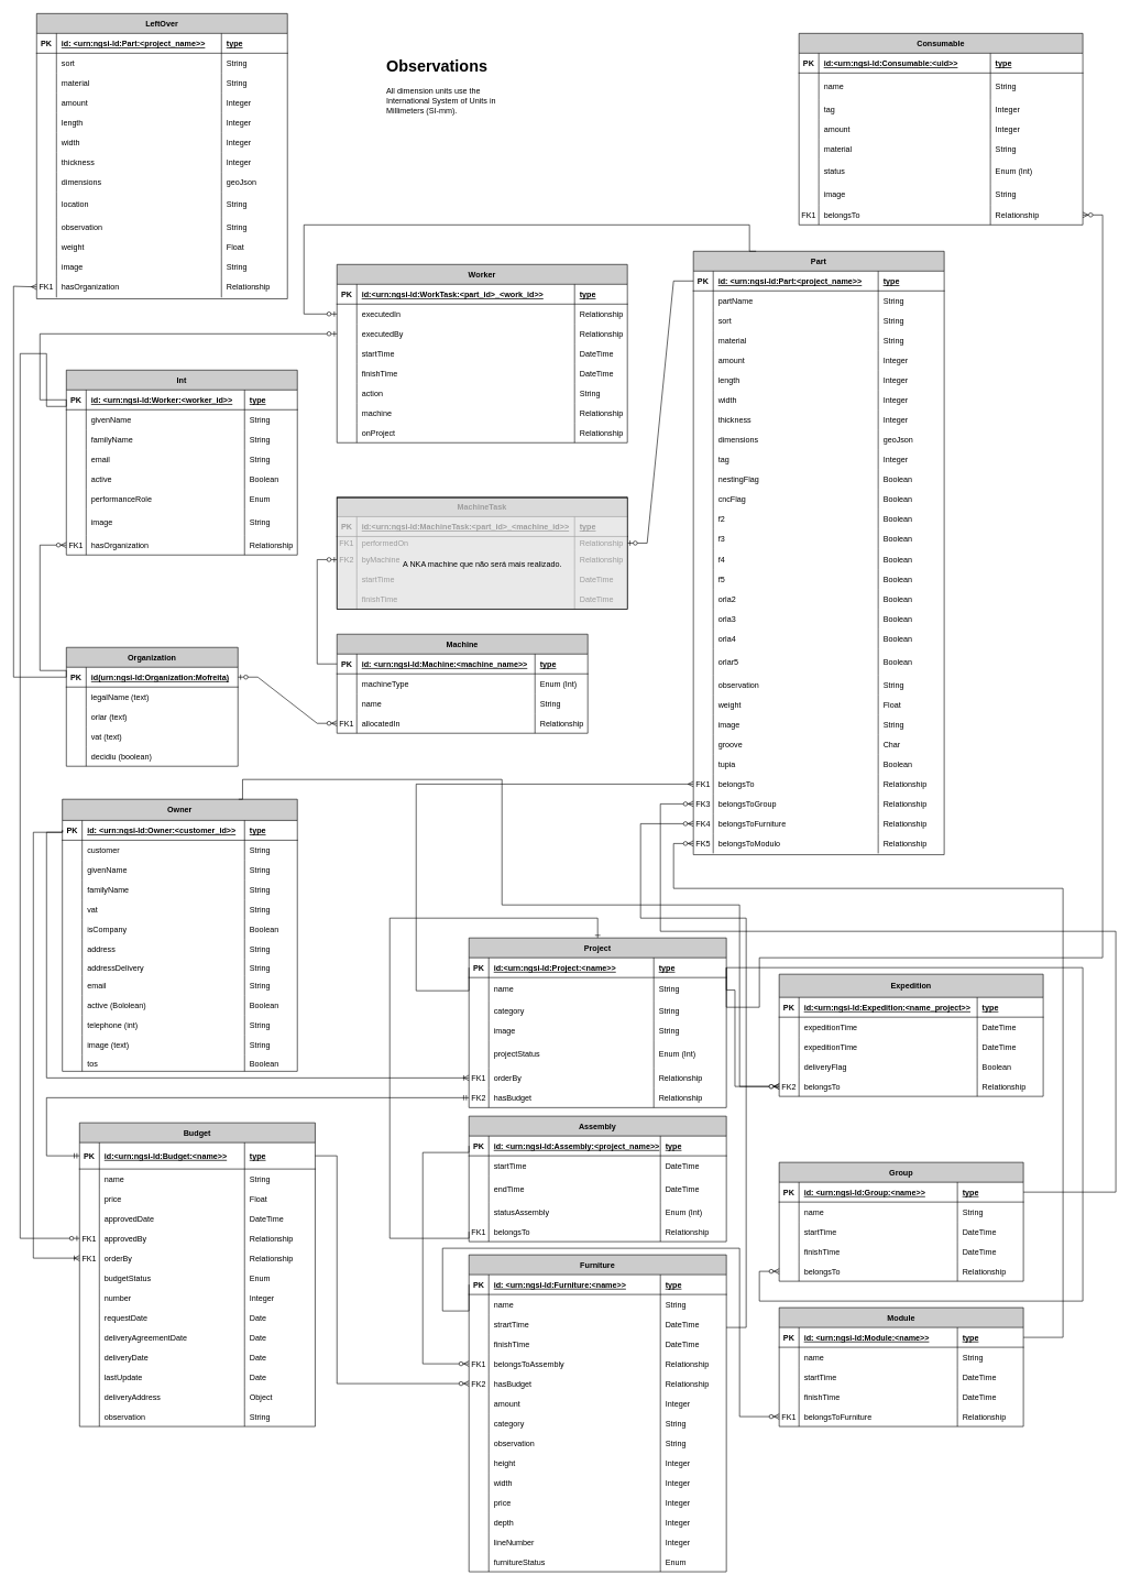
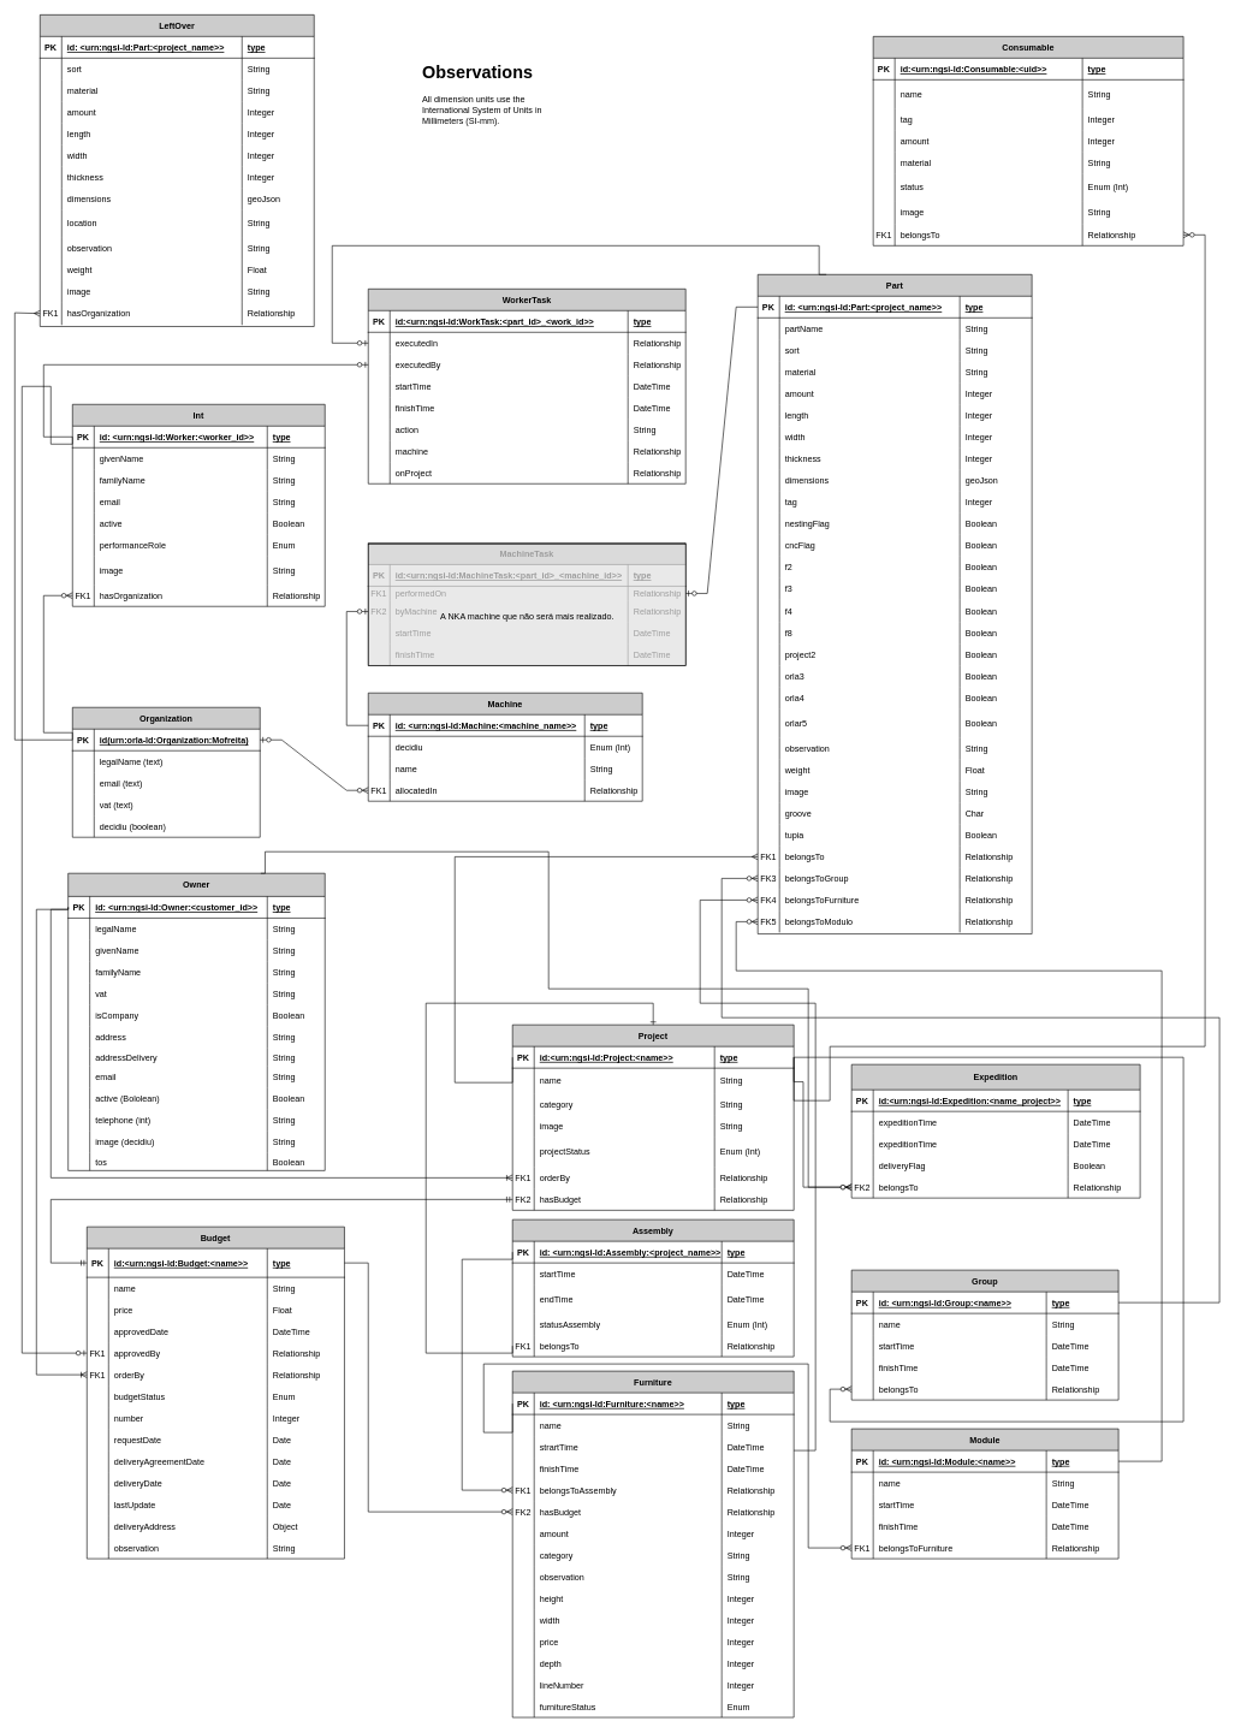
- <mxCell id="353" value="Worker" style="shape=table;startSize=30;container=1;collapsible=1;childLayout=tableLayout;fixedRows=1;rowLines=0;fontStyle=1;align=center;resizeLast=1;fontSize=12;fillColor=#CCCCCC;" parent="1" vertex="1"><mxGeometry x="510" y="400" width="440" height="270" as="geometry"><mxRectangle x="3060" y="190" width="80" height="30" as="alternateBounds" /></mxGeometry></mxCell>
+ <mxCell id="353" value="WorkerTask" style="shape=table;startSize=30;container=1;collapsible=1;childLayout=tableLayout;fixedRows=1;rowLines=0;fontStyle=1;align=center;resizeLast=1;fontSize=12;fillColor=#CCCCCC;" parent="1" vertex="1"><mxGeometry x="510" y="400" width="440" height="270" as="geometry"><mxRectangle x="3060" y="190" width="80" height="30" as="alternateBounds" /></mxGeometry></mxCell>
- <mxCell id="133" value="f5" style="shape=partialRectangle;connectable=0;fillColor=none;top=0;left=0;bottom=0;right=0;align=left;spacingLeft=6;overflow=hidden;fontSize=12;" parent="131" vertex="1"><mxGeometry x="30" width="250" height="30" as="geometry"><mxRectangle width="250" height="30" as="alternateBounds" /></mxGeometry></mxCell>
+ <mxCell id="133" value="f8" style="shape=partialRectangle;connectable=0;fillColor=none;top=0;left=0;bottom=0;right=0;align=left;spacingLeft=6;overflow=hidden;fontSize=12;" parent="131" vertex="1"><mxGeometry x="30" width="250" height="30" as="geometry"><mxRectangle width="250" height="30" as="alternateBounds" /></mxGeometry></mxCell>
- <mxCell id="137" value="orla2" style="shape=partialRectangle;connectable=0;fillColor=none;top=0;left=0;bottom=0;right=0;align=left;spacingLeft=6;overflow=hidden;fontSize=12;" parent="135" vertex="1"><mxGeometry x="30" width="250" height="30" as="geometry"><mxRectangle width="250" height="30" as="alternateBounds" /></mxGeometry></mxCell>
+ <mxCell id="137" value="project2" style="shape=partialRectangle;connectable=0;fillColor=none;top=0;left=0;bottom=0;right=0;align=left;spacingLeft=6;overflow=hidden;fontSize=12;" parent="135" vertex="1"><mxGeometry x="30" width="250" height="30" as="geometry"><mxRectangle width="250" height="30" as="alternateBounds" /></mxGeometry></mxCell>
- <mxCell id="22" value="id(urn:ngsi-ld:Organization:Mofreita)" style="shape=partialRectangle;connectable=0;fillColor=none;top=0;left=0;bottom=0;right=0;align=left;spacingLeft=6;fontStyle=5;overflow=hidden;fontSize=12;" parent="20" vertex="1"><mxGeometry x="30" width="230" height="30" as="geometry"><mxRectangle width="230" height="30" as="alternateBounds" /></mxGeometry></mxCell>
+ <mxCell id="22" value="id(urn:orla-ld:Organization:Mofreita)" style="shape=partialRectangle;connectable=0;fillColor=none;top=0;left=0;bottom=0;right=0;align=left;spacingLeft=6;fontStyle=5;overflow=hidden;fontSize=12;" parent="20" vertex="1"><mxGeometry x="30" width="230" height="30" as="geometry"><mxRectangle width="230" height="30" as="alternateBounds" /></mxGeometry></mxCell>
- <mxCell id="9" value="machineType" style="shape=partialRectangle;connectable=0;fillColor=none;top=0;left=0;bottom=0;right=0;align=left;spacingLeft=6;overflow=hidden;fontSize=12;" parent="7" vertex="1"><mxGeometry x="30" width="270" height="30" as="geometry"><mxRectangle width="270" height="30" as="alternateBounds" /></mxGeometry></mxCell>
+ <mxCell id="9" value="decidiu" style="shape=partialRectangle;connectable=0;fillColor=none;top=0;left=0;bottom=0;right=0;align=left;spacingLeft=6;overflow=hidden;fontSize=12;" parent="7" vertex="1"><mxGeometry x="30" width="270" height="30" as="geometry"><mxRectangle width="270" height="30" as="alternateBounds" /></mxGeometry></mxCell>
- <mxCell id="28" value="orlar (text)" style="shape=partialRectangle;connectable=0;fillColor=none;top=0;left=0;bottom=0;right=0;align=left;spacingLeft=6;overflow=hidden;fontSize=12;" parent="26" vertex="1"><mxGeometry x="30" width="230" height="30" as="geometry"><mxRectangle width="230" height="30" as="alternateBounds" /></mxGeometry></mxCell>
+ <mxCell id="28" value="email (text)" style="shape=partialRectangle;connectable=0;fillColor=none;top=0;left=0;bottom=0;right=0;align=left;spacingLeft=6;overflow=hidden;fontSize=12;" parent="26" vertex="1"><mxGeometry x="30" width="230" height="30" as="geometry"><mxRectangle width="230" height="30" as="alternateBounds" /></mxGeometry></mxCell>
- <mxCell id="194" value="customer" style="shape=partialRectangle;connectable=0;fillColor=none;top=0;left=0;bottom=0;right=0;align=left;spacingLeft=6;overflow=hidden;fontSize=12;" parent="192" vertex="1"><mxGeometry x="30" width="246" height="30" as="geometry"><mxRectangle width="246" height="30" as="alternateBounds" /></mxGeometry></mxCell>
+ <mxCell id="194" value="legalName" style="shape=partialRectangle;connectable=0;fillColor=none;top=0;left=0;bottom=0;right=0;align=left;spacingLeft=6;overflow=hidden;fontSize=12;" parent="192" vertex="1"><mxGeometry x="30" width="246" height="30" as="geometry"><mxRectangle width="246" height="30" as="alternateBounds" /></mxGeometry></mxCell>
- <mxCell id="234" value="image (text)" style="shape=partialRectangle;connectable=0;fillColor=none;top=0;left=0;bottom=0;right=0;align=left;spacingLeft=6;overflow=hidden;fontSize=12;" parent="232" vertex="1"><mxGeometry x="30" width="246" height="30" as="geometry"><mxRectangle width="246" height="30" as="alternateBounds" /></mxGeometry></mxCell>
+ <mxCell id="234" value="image (decidiu)" style="shape=partialRectangle;connectable=0;fillColor=none;top=0;left=0;bottom=0;right=0;align=left;spacingLeft=6;overflow=hidden;fontSize=12;" parent="232" vertex="1"><mxGeometry x="30" width="246" height="30" as="geometry"><mxRectangle width="246" height="30" as="alternateBounds" /></mxGeometry></mxCell>
